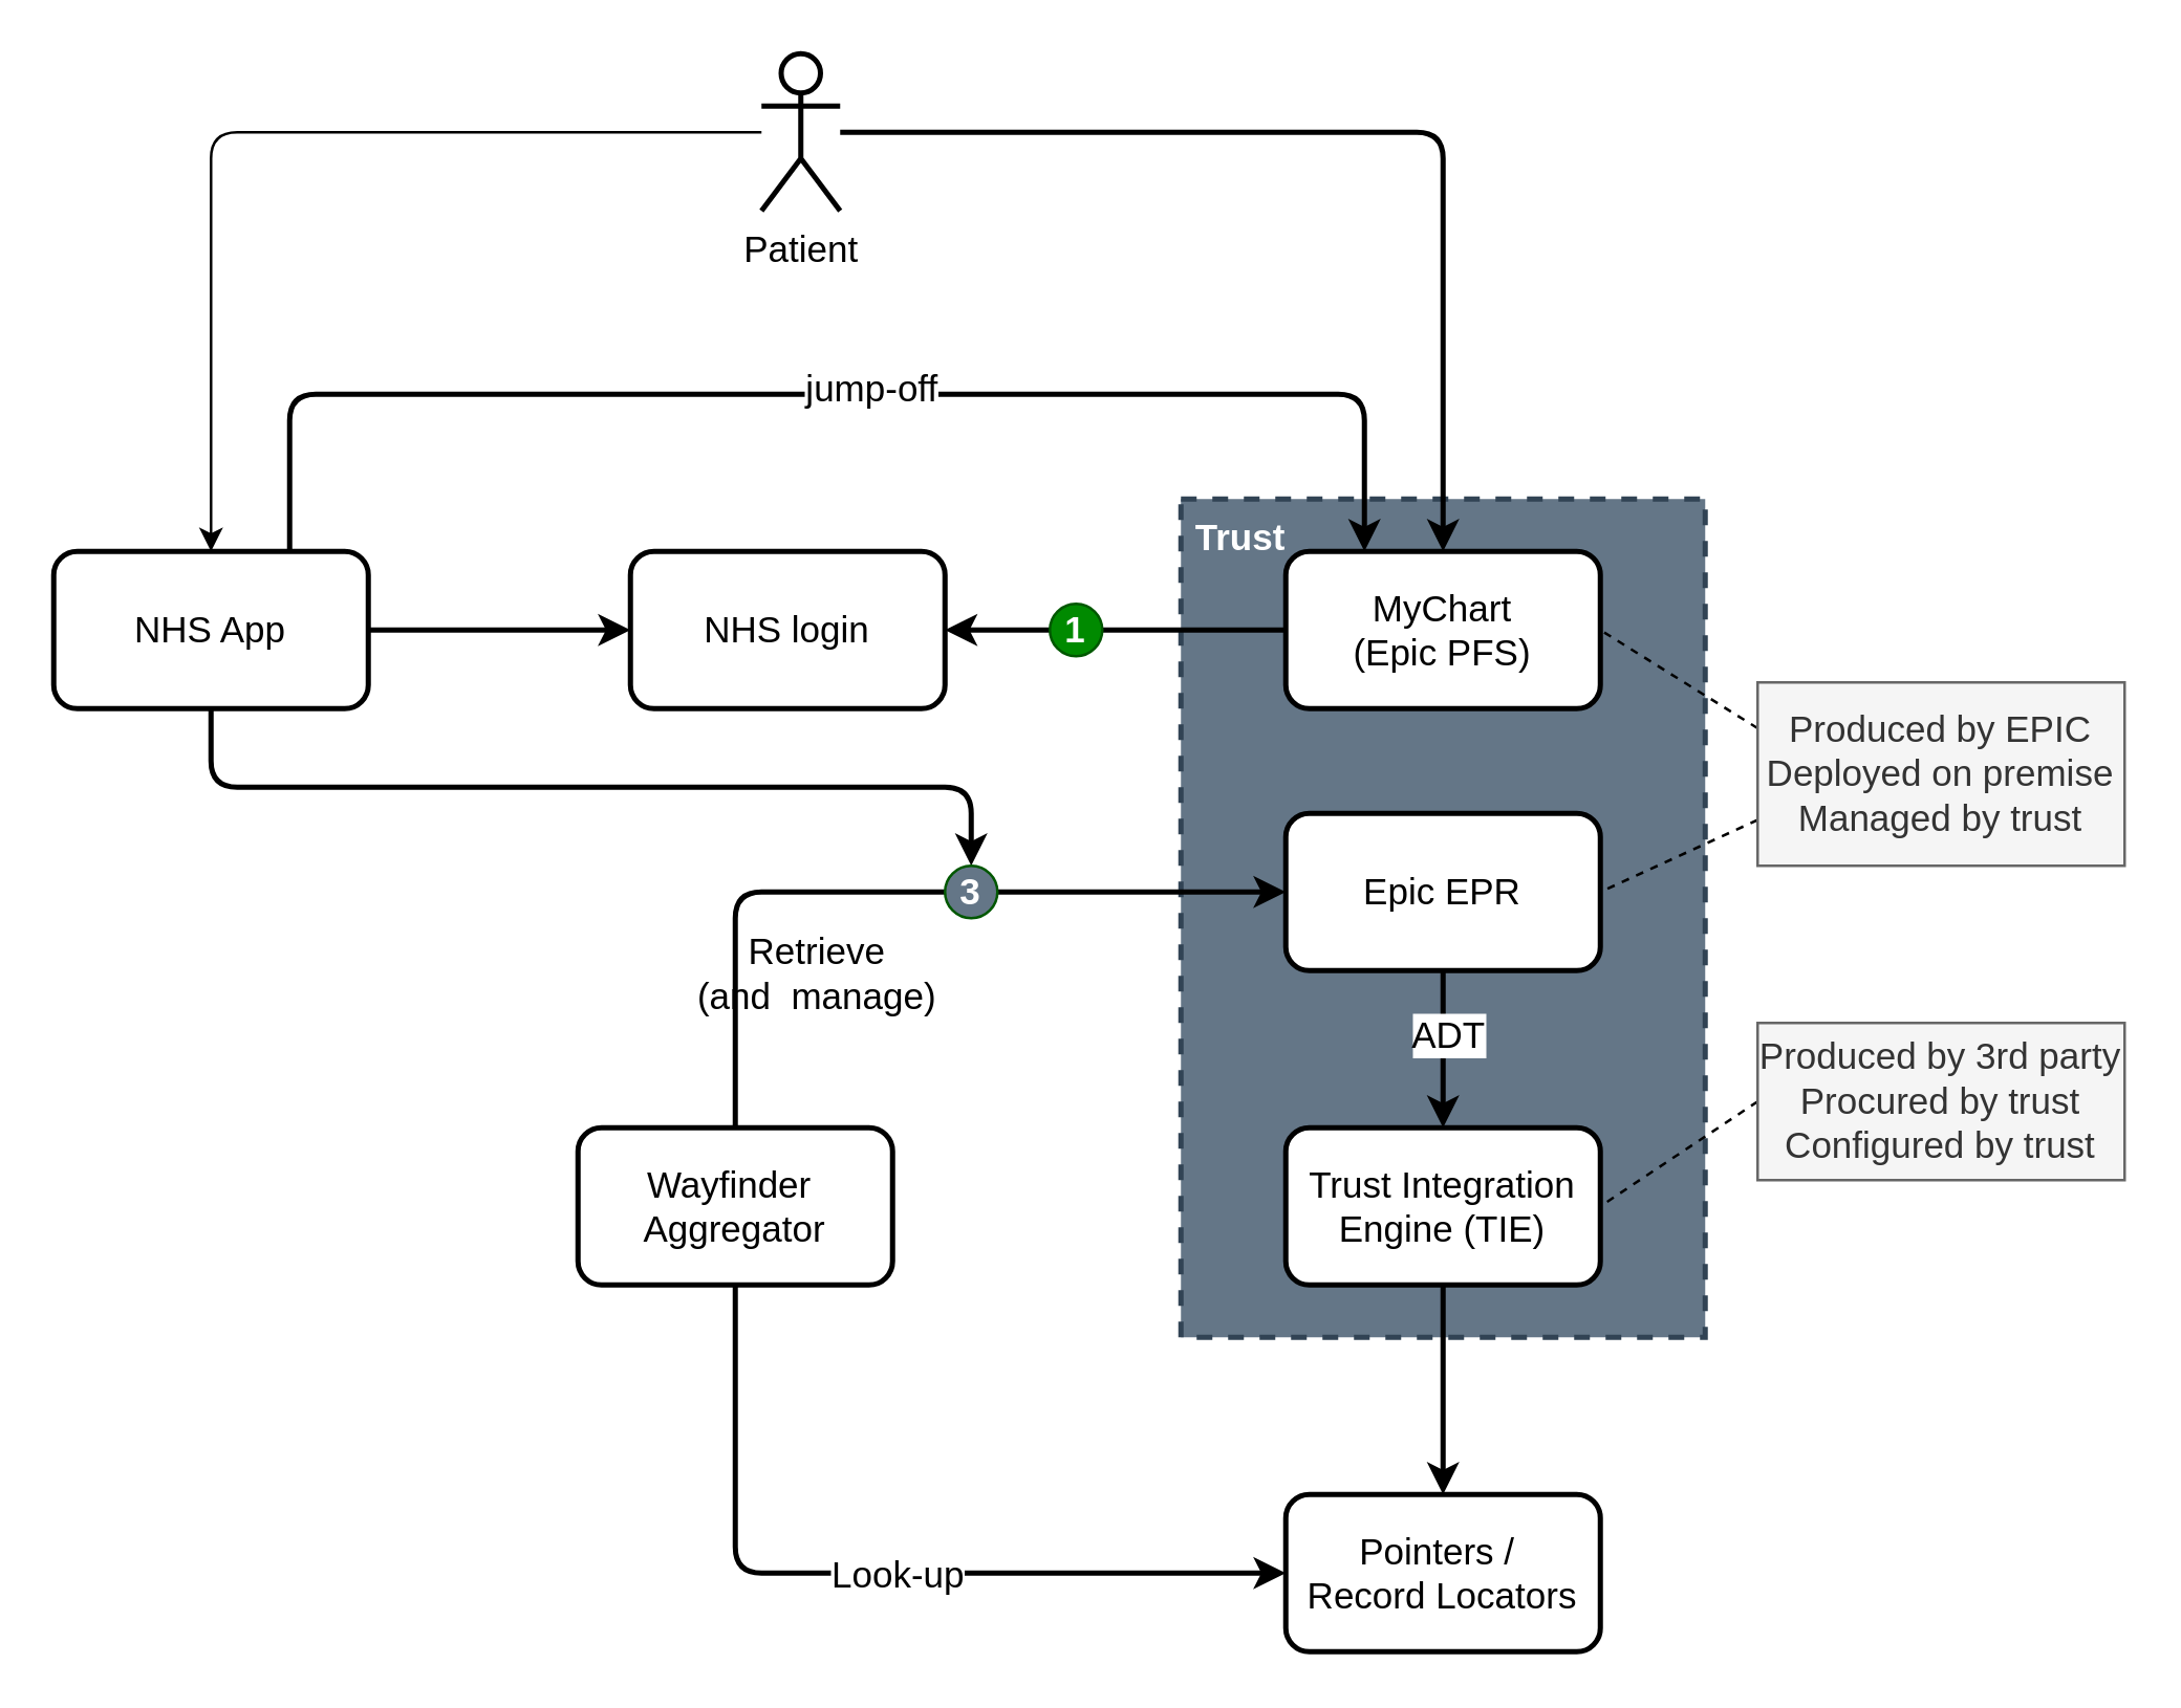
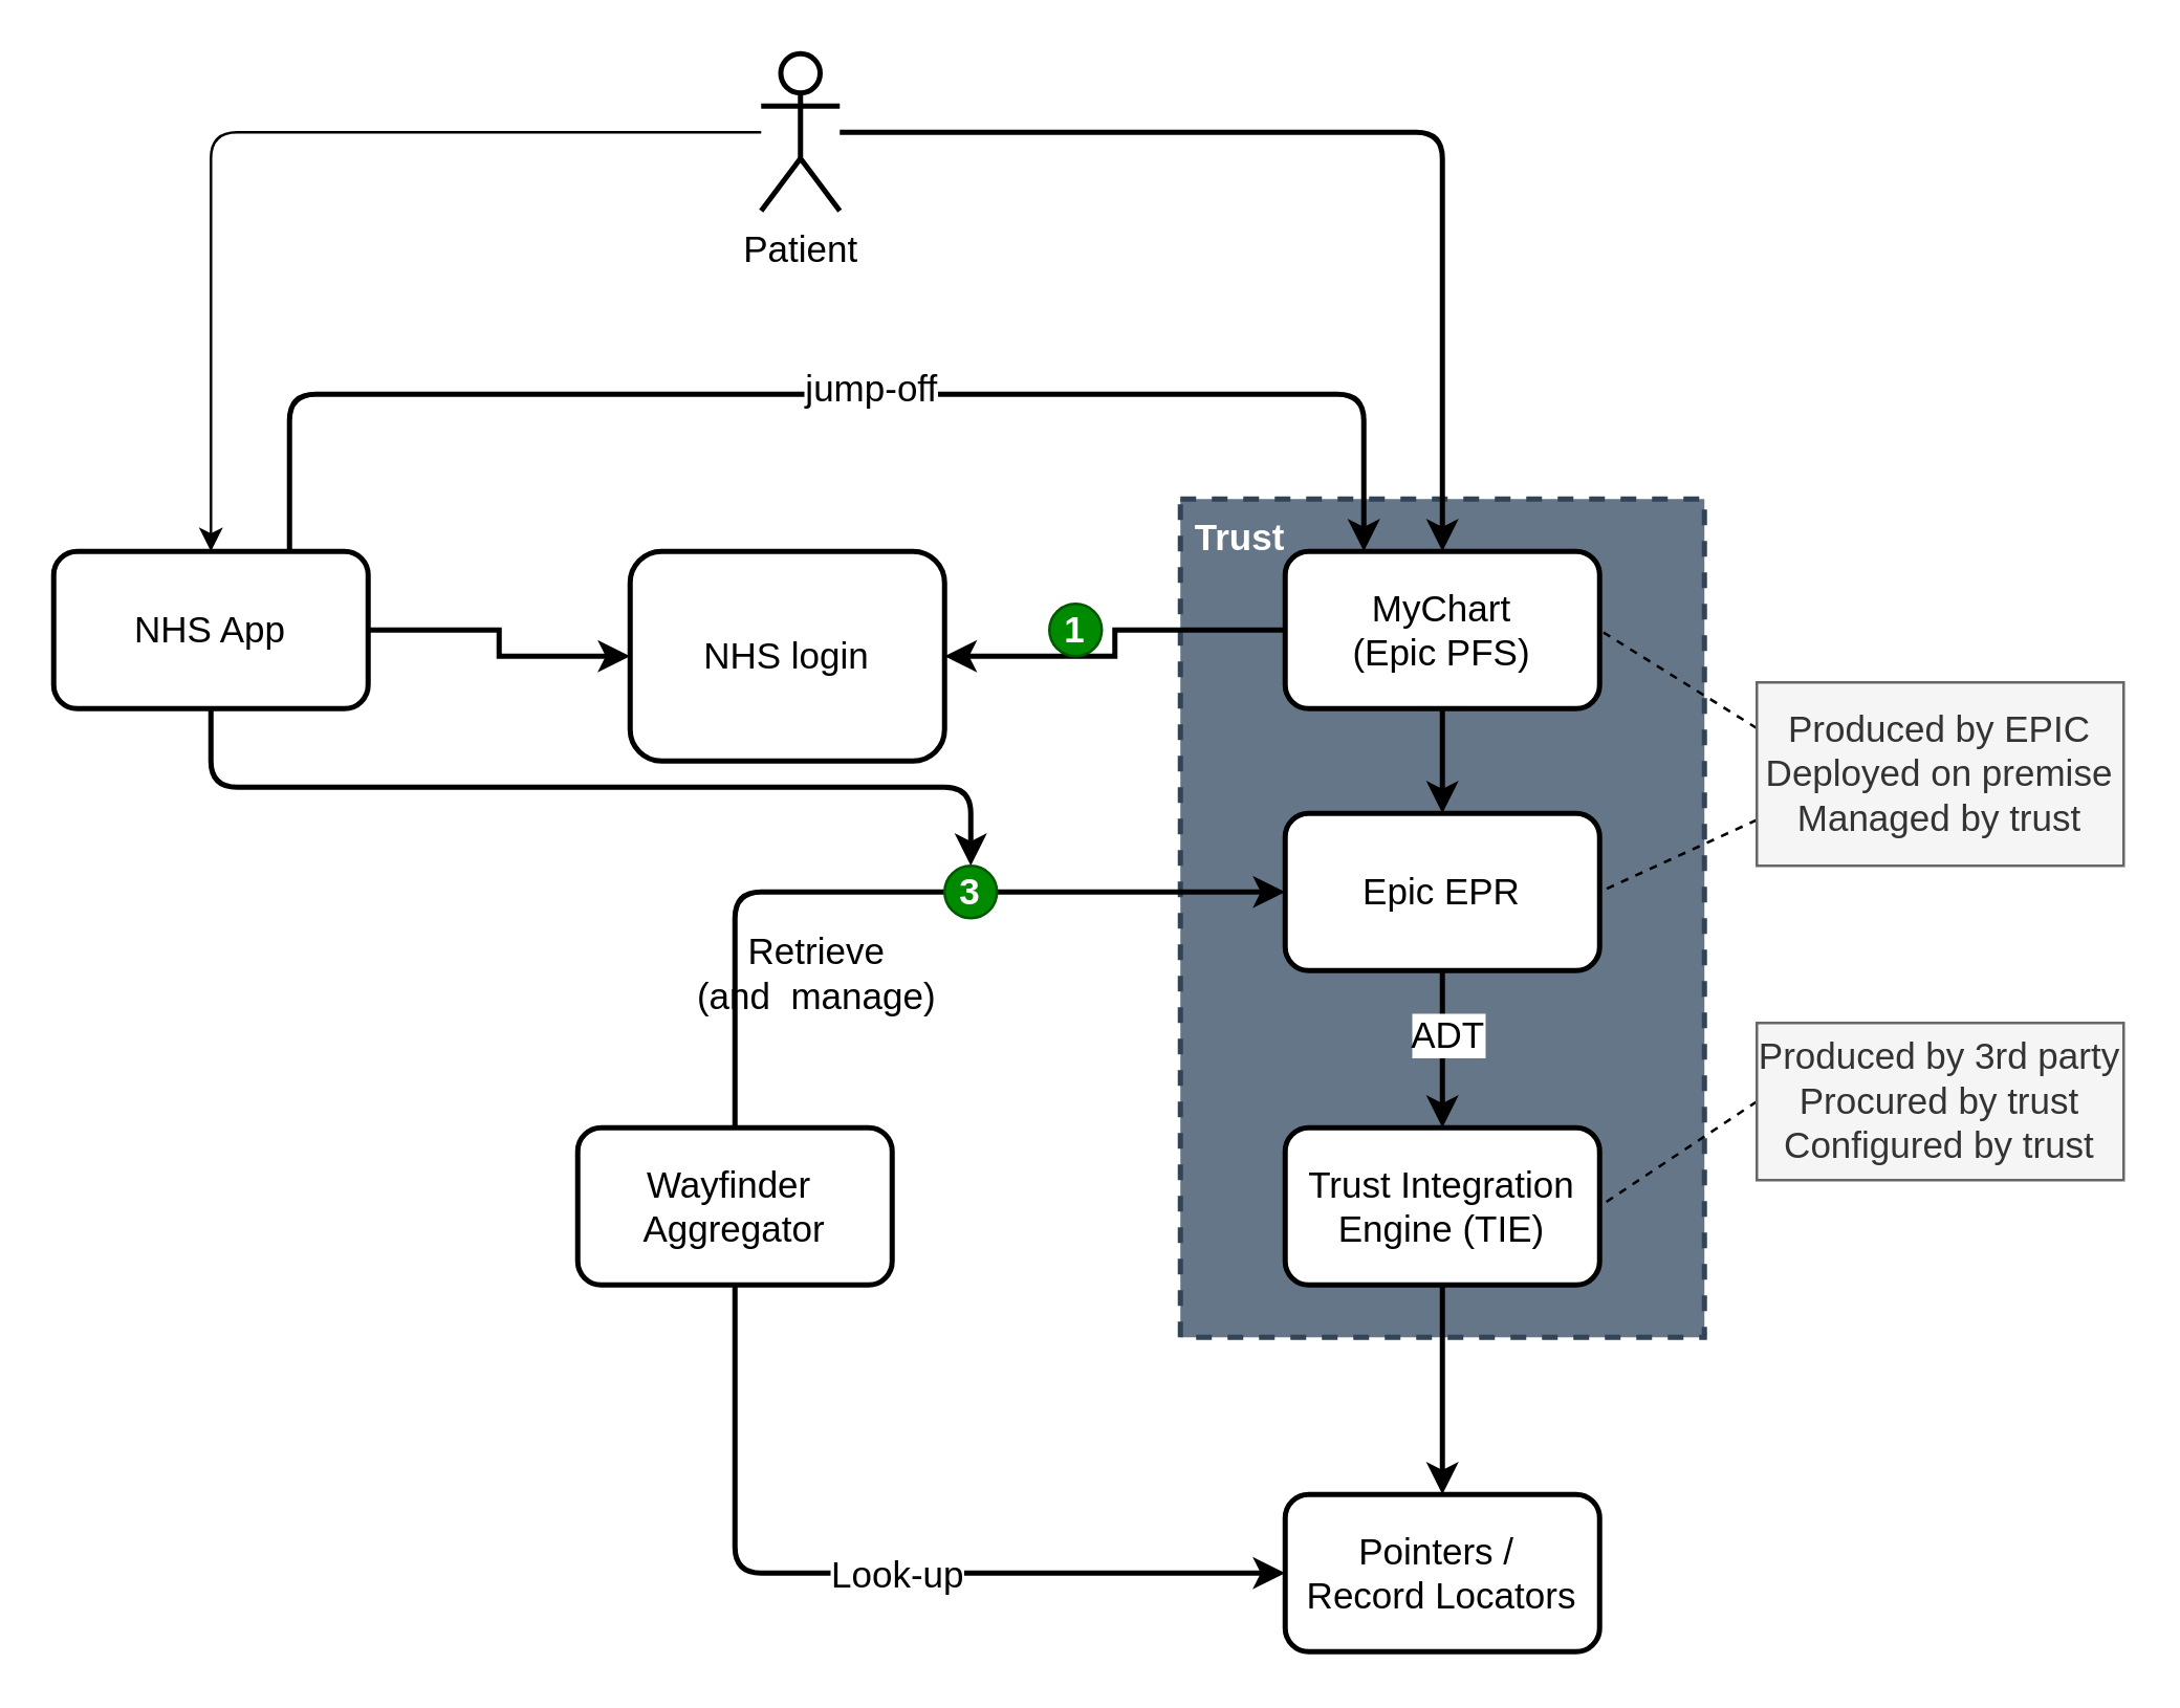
- <mxCell id="24" value="NHS login" style="rounded=1;whiteSpace=wrap;html=1;strokeWidth=2;fontSize=14;" vertex="1" parent="1"><mxGeometry x="240" y="210" width="120" height="60" as="geometry" /></mxCell>
+ <mxCell id="24" value="NHS login" style="rounded=1;whiteSpace=wrap;html=1;strokeWidth=2;fontSize=14;" vertex="1" parent="1"><mxGeometry x="240" y="210" width="120" height="80" as="geometry" /></mxCell>
+ <mxCell id="28" value="" style="edgeStyle=orthogonalEdgeStyle;rounded=0;orthogonalLoop=1;jettySize=auto;html=1;strokeWidth=2;fontSize=14;" edge="1" parent="1" source="30" target="5"><mxGeometry relative="1" as="geometry" /></mxCell>
- <mxCell id="32" value="3" style="ellipse;whiteSpace=wrap;html=1;aspect=fixed;fillColor=#647687;strokeColor=#005700;fontSize=14;fontStyle=1;fontColor=#ffffff;" vertex="1" parent="1"><mxGeometry x="360" y="330" width="20" height="20" as="geometry" /></mxCell>
+ <mxCell id="32" value="3" style="ellipse;whiteSpace=wrap;html=1;aspect=fixed;fillColor=#008a00;strokeColor=#005700;fontSize=14;fontStyle=1;fontColor=#ffffff;" vertex="1" parent="1"><mxGeometry x="360" y="330" width="20" height="20" as="geometry" /></mxCell>
